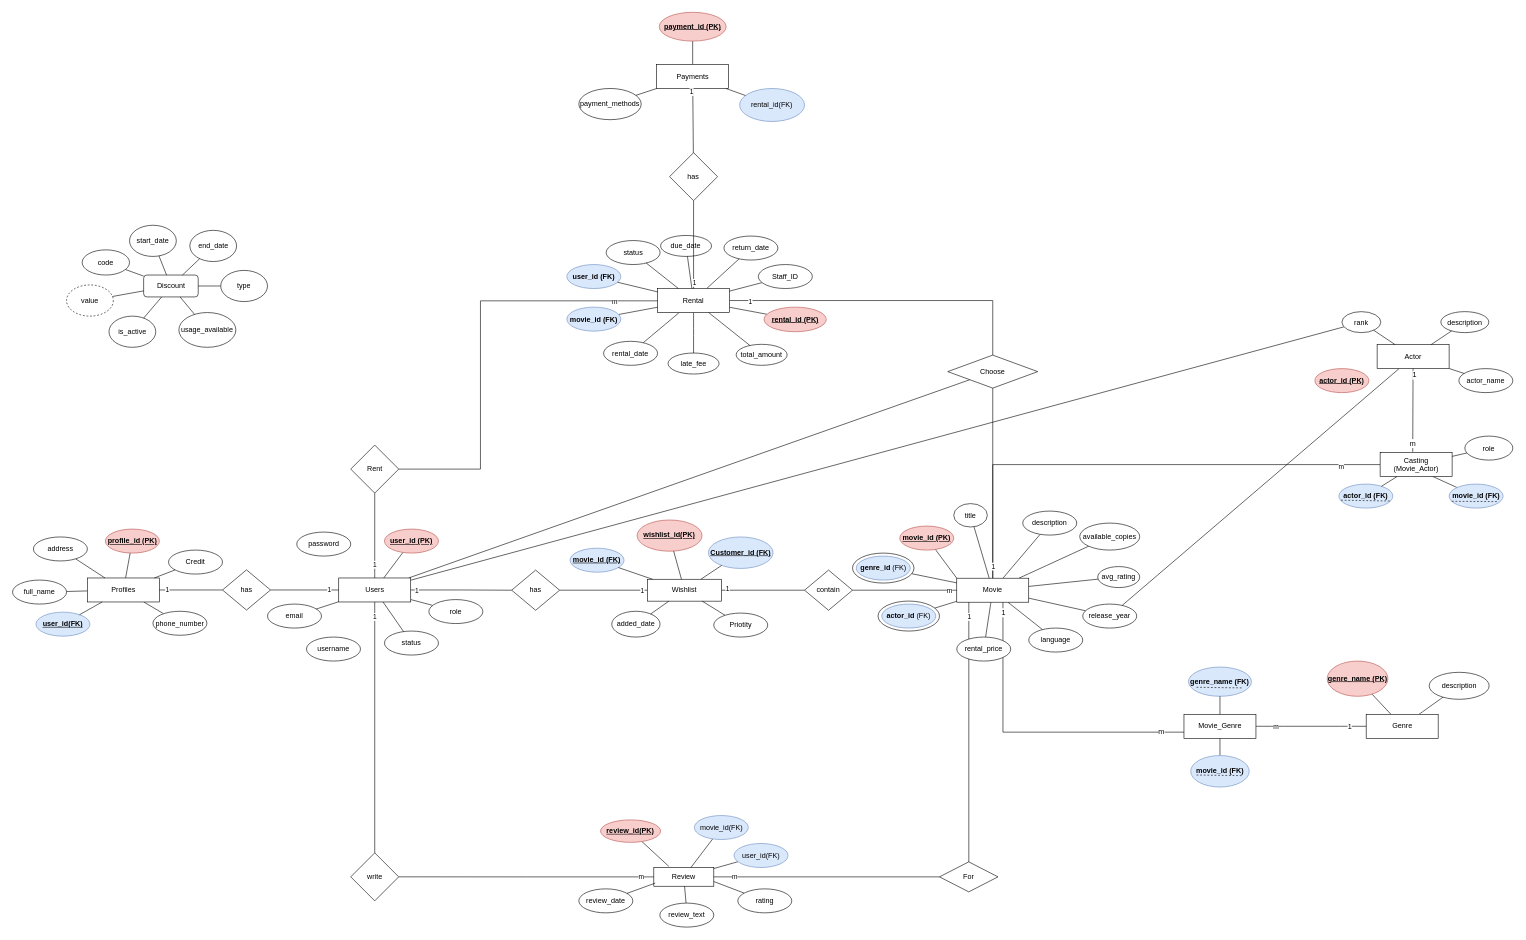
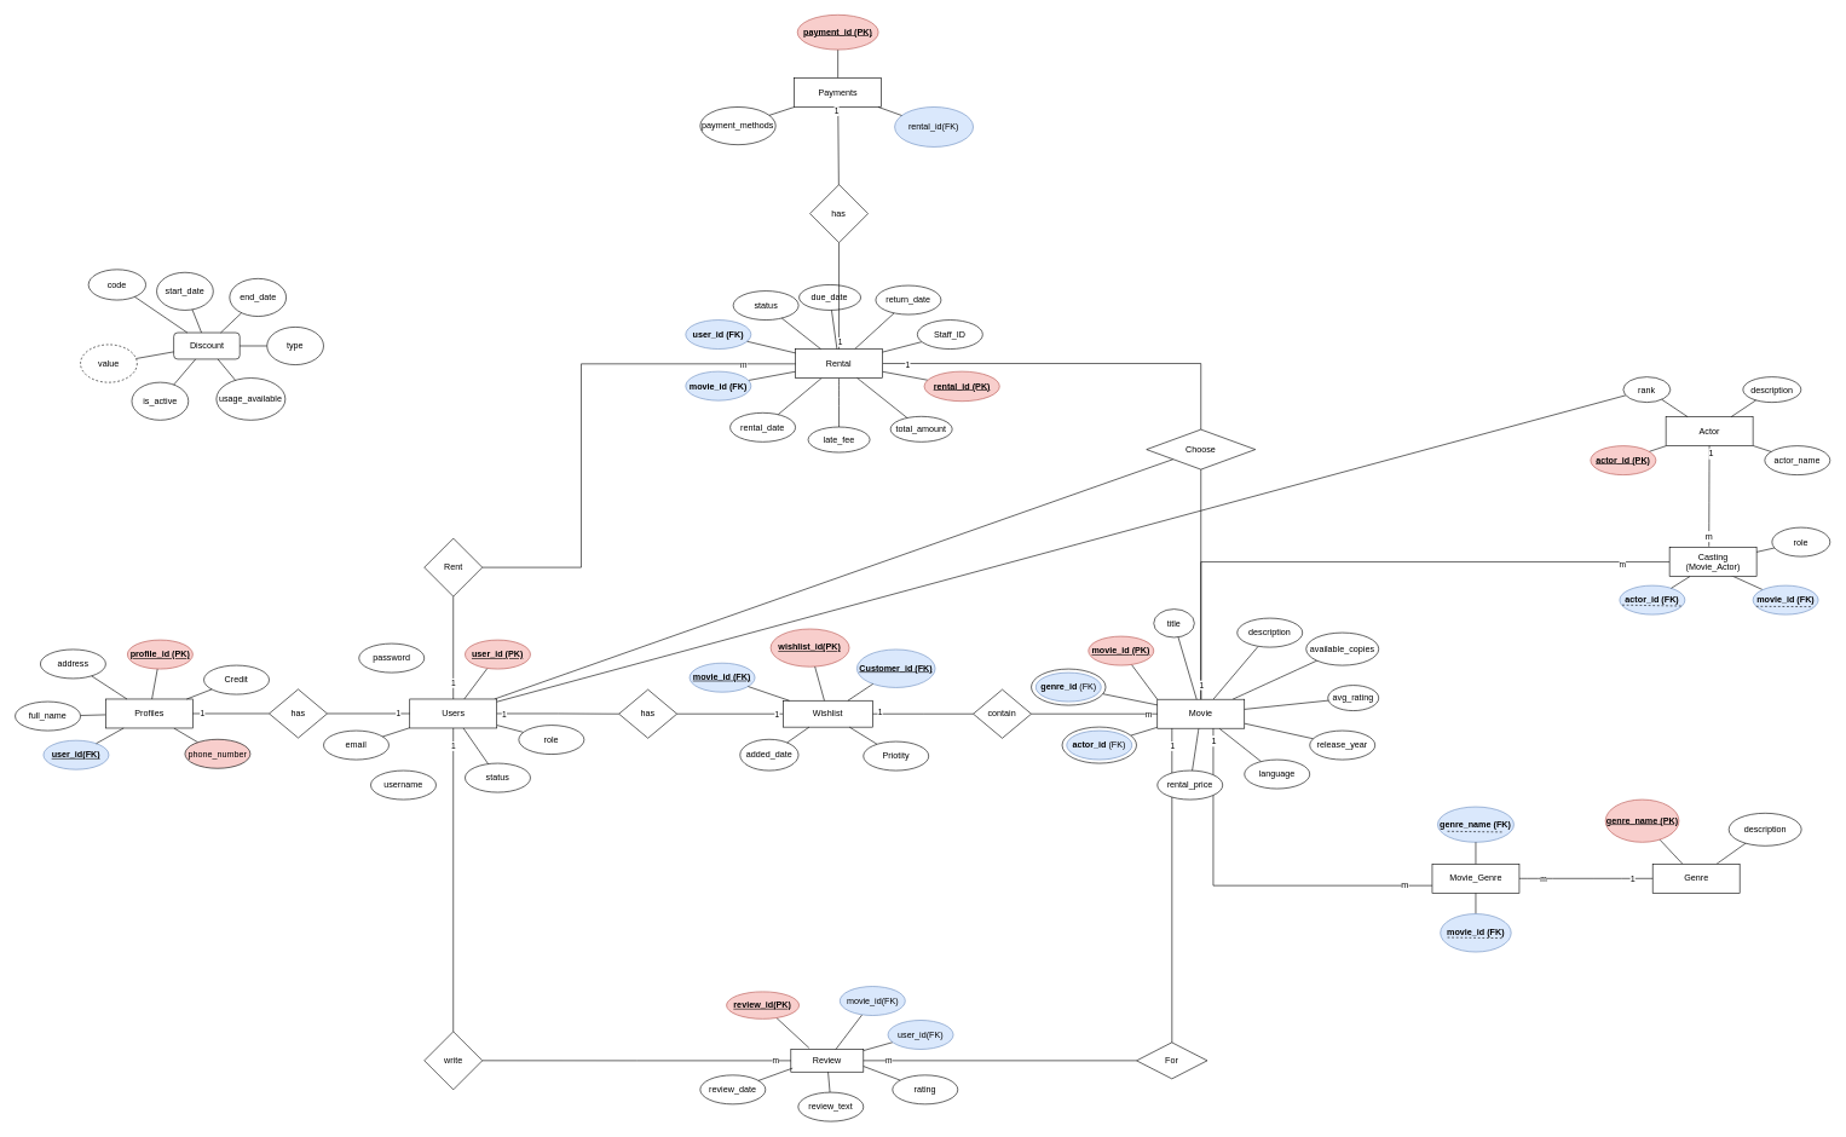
- <mxCell id="171" value="code" style="ellipse;whiteSpace=wrap;html=1;" parent="1" vertex="1"><mxGeometry x="136" y="416" width="79" height="42" as="geometry" /></mxCell>
+ <mxCell id="171" value="code" style="ellipse;whiteSpace=wrap;html=1;" parent="1" vertex="1"><mxGeometry x="121" y="371" width="79" height="42" as="geometry" /></mxCell>
- <mxCell id="51" style="edgeStyle=none;curved=0;rounded=0;orthogonalLoop=1;jettySize=auto;html=1;fontSize=12;startSize=8;endSize=8;strokeColor=default;endArrow=none;endFill=0;startArrow=none;startFill=0;strokeWidth=1;" parent="1" source="52" target="24" edge="1"><mxGeometry relative="1" as="geometry" /></mxCell>
+ <mxCell id="51" style="edgeStyle=none;curved=0;rounded=0;orthogonalLoop=1;jettySize=auto;html=1;fontSize=12;startSize=8;endSize=8;strokeColor=default;endArrow=none;endFill=0;startArrow=none;startFill=0;strokeWidth=1;" parent="1" source="52" target="54" edge="1"><mxGeometry relative="1" as="geometry" /></mxCell>
- <mxCell id="130" value="phone_number" style="ellipse;whiteSpace=wrap;html=1;" parent="1" vertex="1"><mxGeometry x="254" y="1018.5" width="90" height="40" as="geometry" /></mxCell>
+ <mxCell id="130" value="phone_number" style="ellipse;whiteSpace=wrap;html=1;fillColor=#f8cecc;" parent="1" vertex="1"><mxGeometry x="254" y="1018.5" width="90" height="40" as="geometry" /></mxCell>
